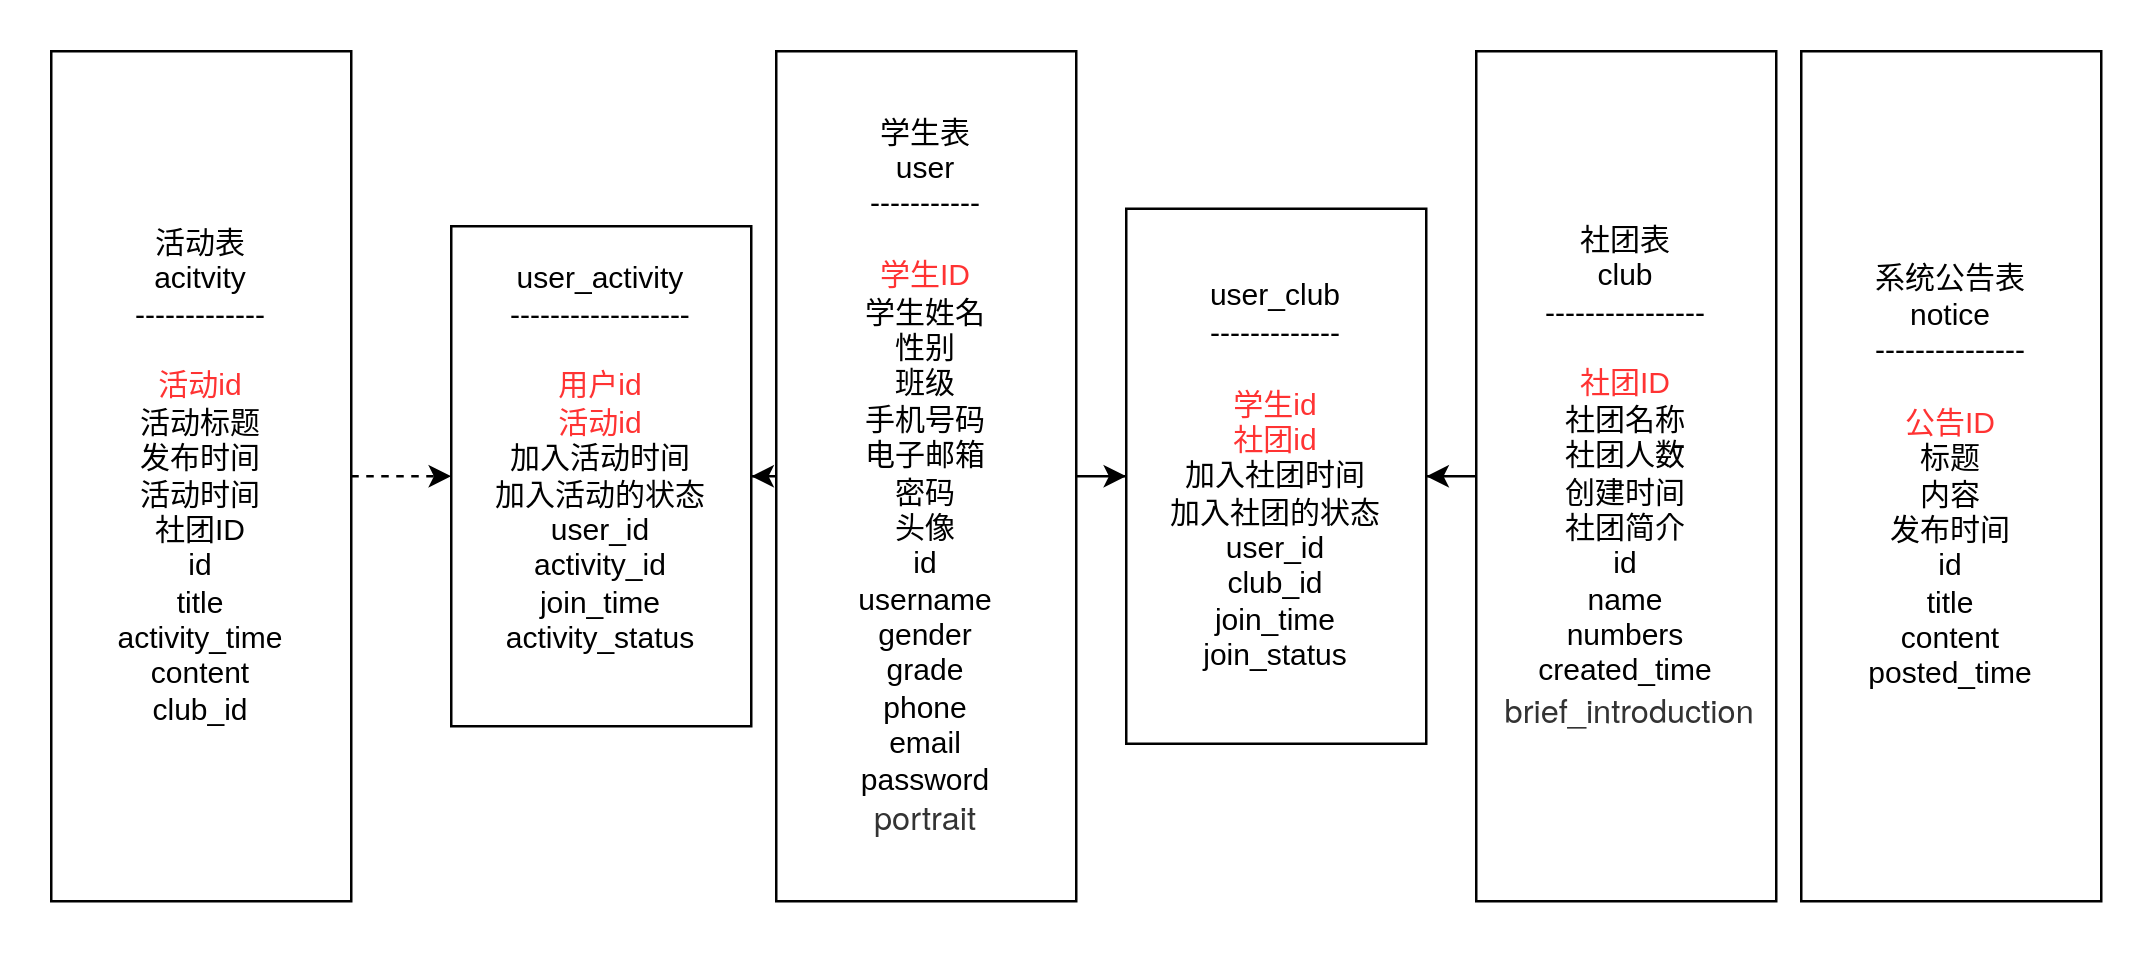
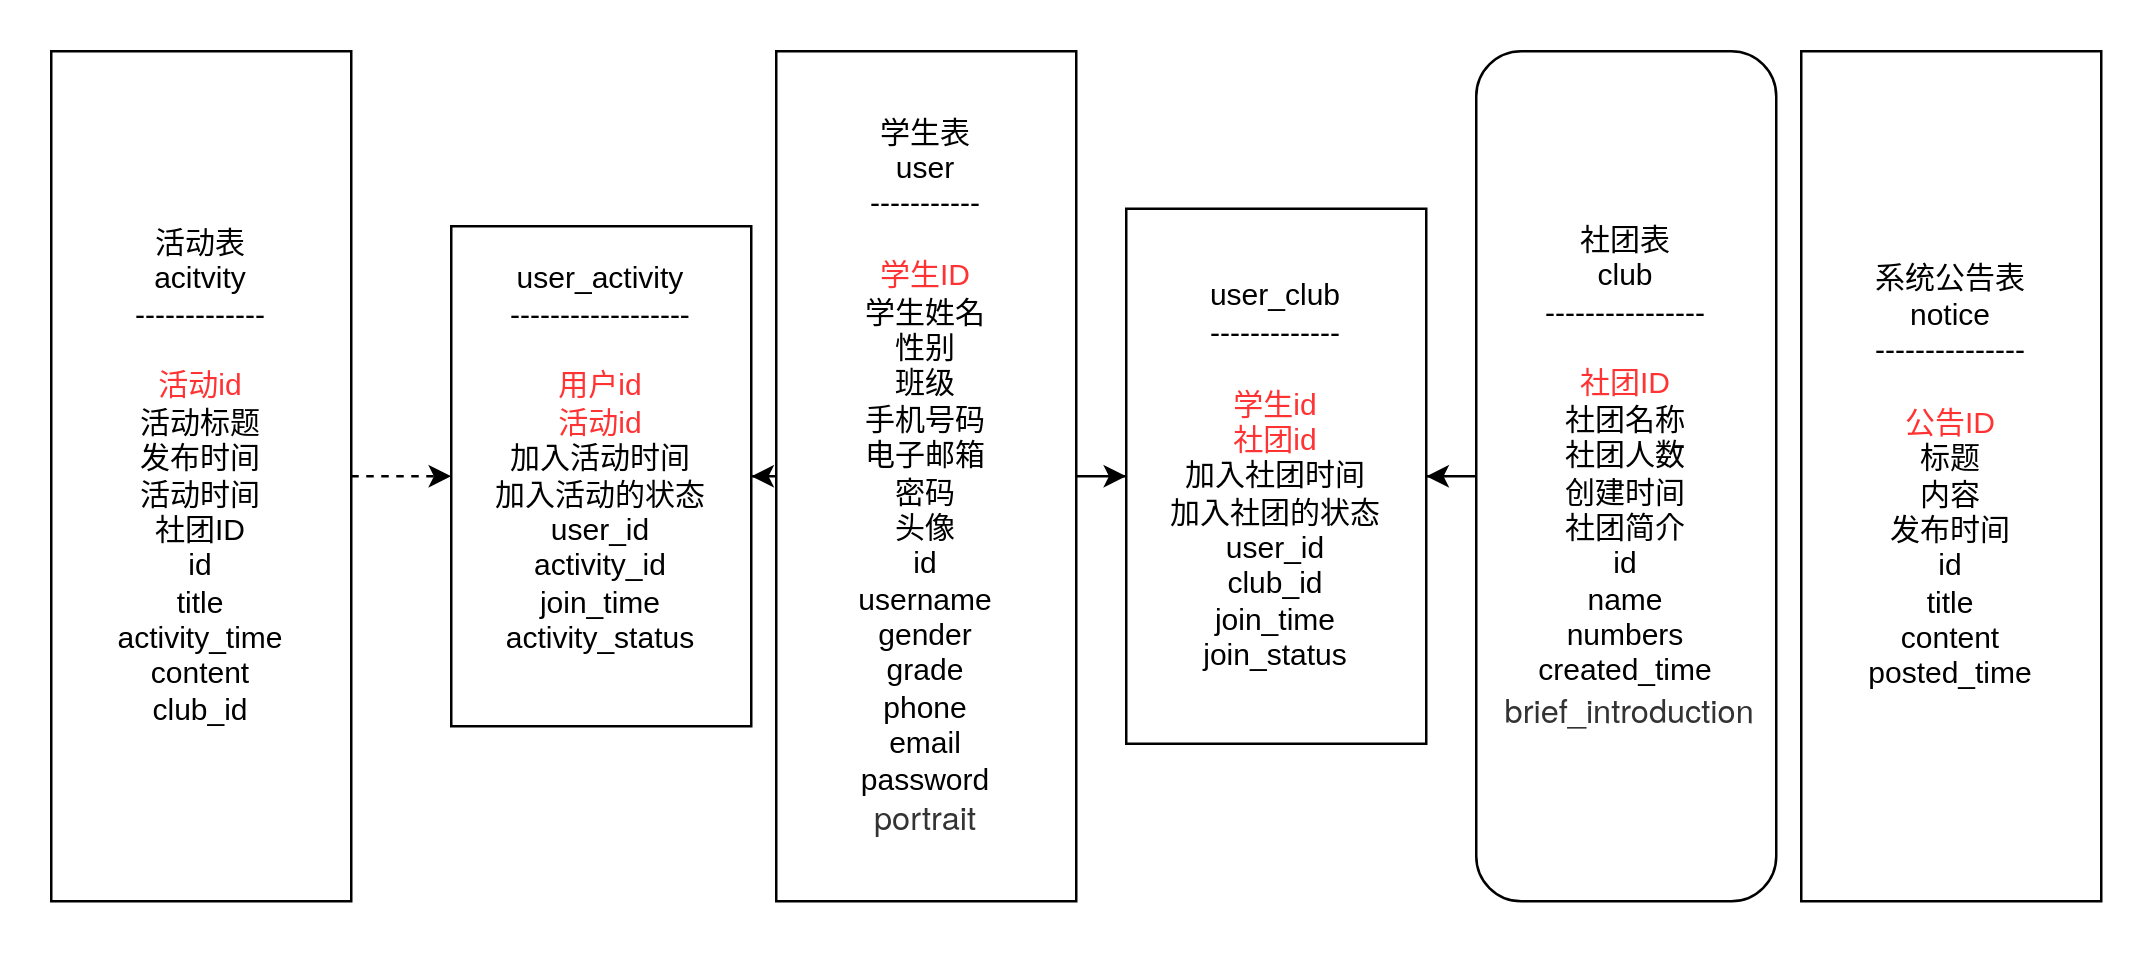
- <mxCell id="6" value="社团表&lt;br&gt;club&lt;br&gt;----------------&lt;br&gt;&lt;br&gt;&lt;font color=&quot;#ff3333&quot;&gt;社团ID&lt;/font&gt;&lt;br&gt;社团名称&lt;br&gt;社团人数&lt;br&gt;创建时间&lt;br&gt;社团简介&lt;br&gt;id&lt;br&gt;name&lt;br&gt;numbers&lt;br&gt;created_time&lt;br&gt;&amp;nbsp;&lt;span style=&quot;color: rgb(51 , 51 , 51) ; font-family: &amp;#34;helvetica neue&amp;#34; , &amp;#34;helvetica&amp;#34; , &amp;#34;arial&amp;#34; , &amp;#34;hiragino sans gb&amp;#34; , &amp;#34;hiragino sans gb w3&amp;#34; , &amp;#34;microsoft yahei ui&amp;#34; , &amp;#34;microsoft yahei&amp;#34; , sans-serif ; font-size: 13px&quot;&gt;brief_introduction&lt;/span&gt;" style="rounded=0;whiteSpace=wrap;html=1;" parent="1" vertex="1"><mxGeometry x="590" y="20" width="120" height="340" as="geometry" /></mxCell>
+ <mxCell id="6" value="社团表&lt;br&gt;club&lt;br&gt;----------------&lt;br&gt;&lt;br&gt;&lt;font color=&quot;#ff3333&quot;&gt;社团ID&lt;/font&gt;&lt;br&gt;社团名称&lt;br&gt;社团人数&lt;br&gt;创建时间&lt;br&gt;社团简介&lt;br&gt;id&lt;br&gt;name&lt;br&gt;numbers&lt;br&gt;created_time&lt;br&gt;&amp;nbsp;&lt;span style=&quot;color: rgb(51 , 51 , 51) ; font-family: &amp;#34;helvetica neue&amp;#34; , &amp;#34;helvetica&amp;#34; , &amp;#34;arial&amp;#34; , &amp;#34;hiragino sans gb&amp;#34; , &amp;#34;hiragino sans gb w3&amp;#34; , &amp;#34;microsoft yahei ui&amp;#34; , &amp;#34;microsoft yahei&amp;#34; , sans-serif ; font-size: 13px&quot;&gt;brief_introduction&lt;/span&gt;" style="whiteSpace=wrap;html=1;rounded=1;" parent="1" vertex="1"><mxGeometry x="590" y="20" width="120" height="340" as="geometry" /></mxCell>
